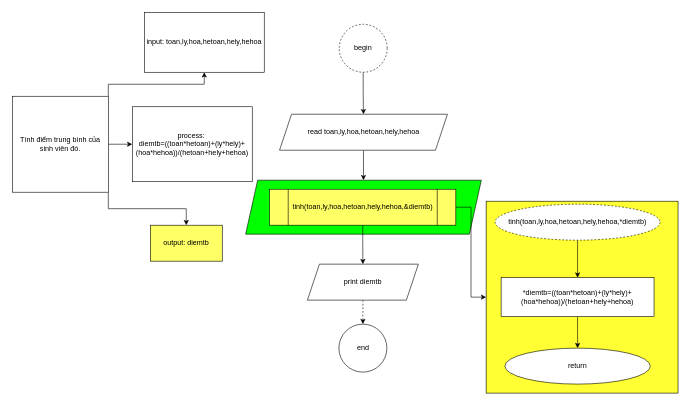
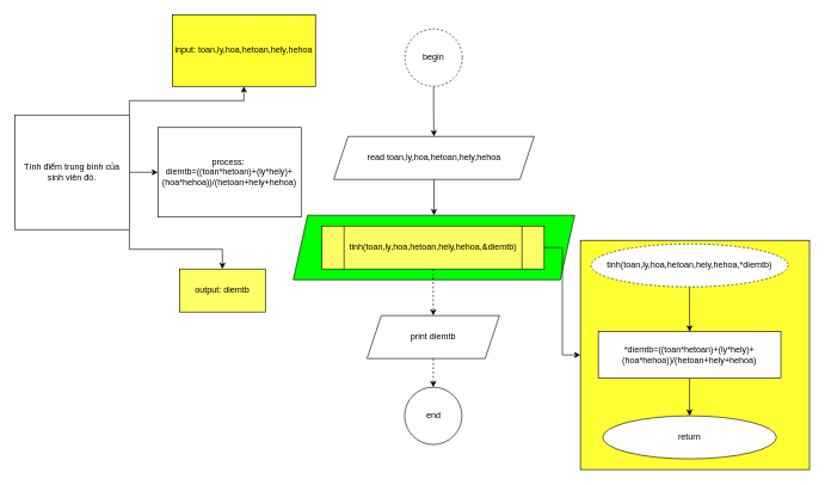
- <mxCell id="24" value="input: toan,ly,hoa,hetoan,hely,hehoa" style="rounded=0;whiteSpace=wrap;html=1;" parent="1" vertex="1"><mxGeometry x="240" y="20" width="200" height="100" as="geometry" /></mxCell>
+ <mxCell id="24" value="input: toan,ly,hoa,hetoan,hely,hehoa" style="rounded=0;whiteSpace=wrap;html=1;fillColor=#ffff33;" parent="1" vertex="1"><mxGeometry x="240" y="20" width="200" height="100" as="geometry" /></mxCell>
- <mxCell id="7" style="edgeStyle=orthogonalEdgeStyle;rounded=0;orthogonalLoop=1;jettySize=auto;html=1;entryX=0.5;entryY=0;entryDx=0;entryDy=0;" parent="1" source="9" target="11" edge="1"><mxGeometry relative="1" as="geometry" /></mxCell>
+ <mxCell id="7" style="edgeStyle=orthogonalEdgeStyle;rounded=0;orthogonalLoop=1;jettySize=auto;html=1;entryX=0.5;entryY=0;entryDx=0;entryDy=0;dashed=1;" parent="1" source="9" target="11" edge="1"><mxGeometry relative="1" as="geometry" /></mxCell>
